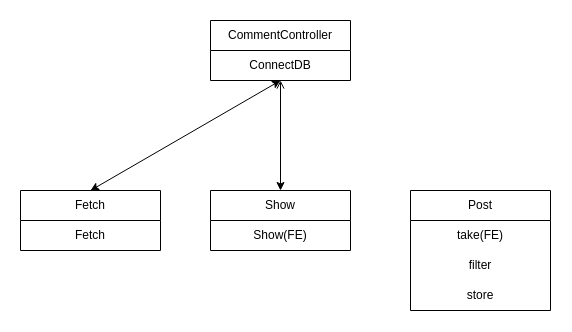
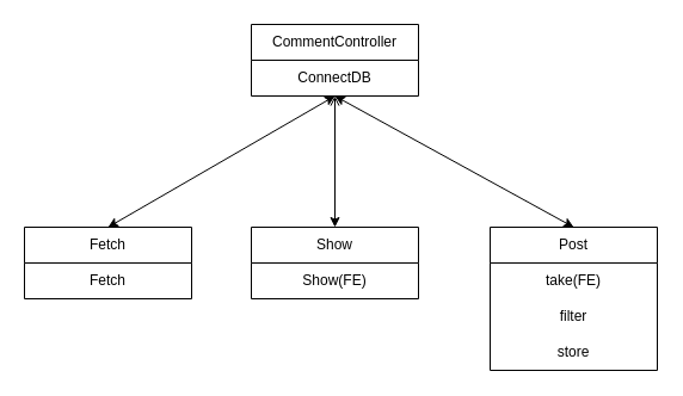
+ <mxCell id="14" value="" style="endArrow=classic;startArrow=classic;html=1;rounded=0;entryX=0.5;entryY=1;entryDx=0;entryDy=0;exitX=0.5;exitY=0;exitDx=0;exitDy=0;" parent="1" source="6" target="3" edge="1"><mxGeometry width="50" height="50" relative="1" as="geometry"><mxPoint x="250" y="310" as="sourcePoint" /><mxPoint x="300" y="260" as="targetPoint" /></mxGeometry></mxCell>
